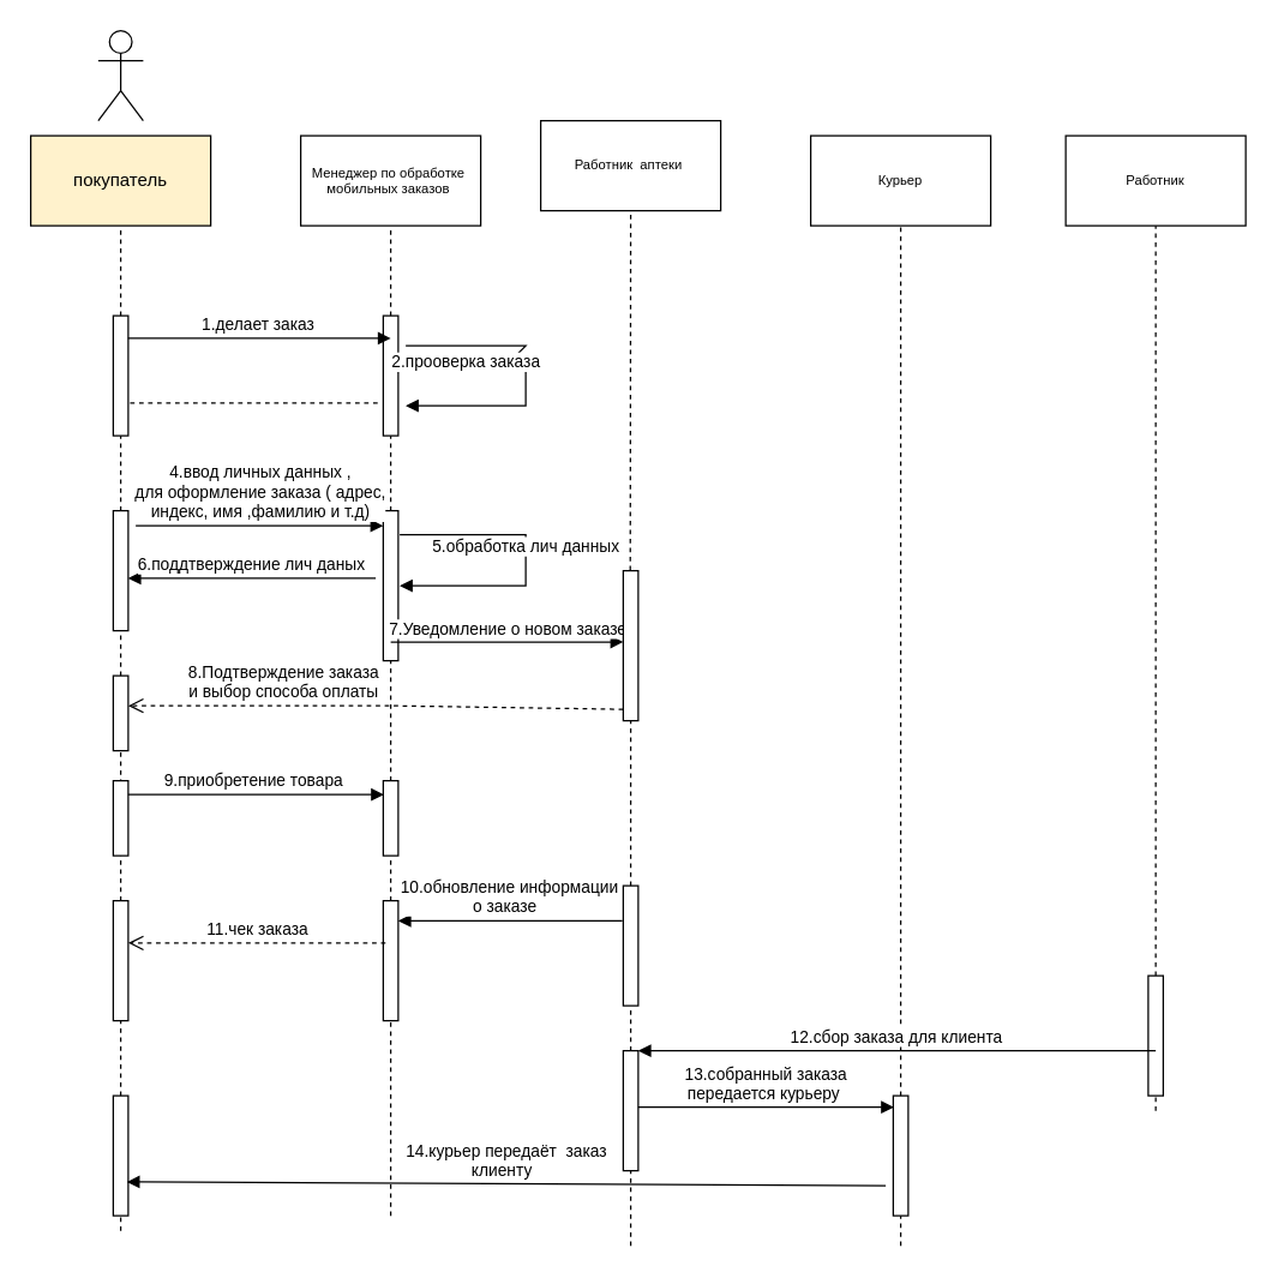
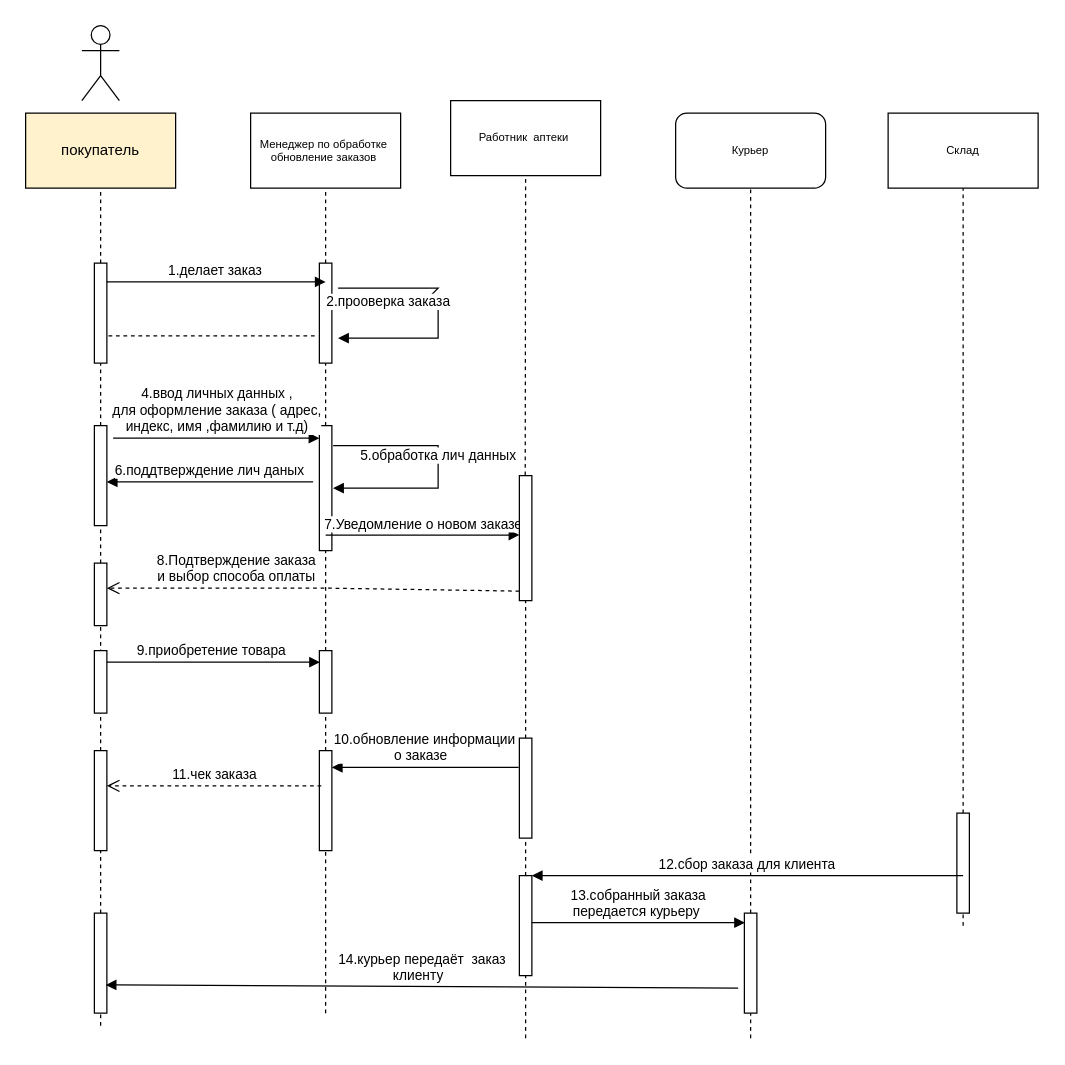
- <mxCell id="4" value="Менеджер по обработке&amp;nbsp;&lt;br&gt;мобильных заказов&amp;nbsp;" style="rounded=0;whiteSpace=wrap;html=1;fontSize=9;fillColor=none;" parent="1" vertex="1"><mxGeometry x="200" y="90" width="120" height="60" as="geometry" /></mxCell>
+ <mxCell id="4" value="Менеджер по обработке&amp;nbsp;&lt;br&gt;обновление заказов&amp;nbsp;" style="rounded=0;whiteSpace=wrap;html=1;fontSize=9;fillColor=none;" parent="1" vertex="1"><mxGeometry x="200" y="90" width="120" height="60" as="geometry" /></mxCell>
- <mxCell id="7" value="Курьер" style="rounded=0;whiteSpace=wrap;html=1;fontSize=9;fillColor=none;" parent="1" vertex="1"><mxGeometry x="540" y="90" width="120" height="60" as="geometry" /></mxCell>
+ <mxCell id="7" value="Курьер" style="whiteSpace=wrap;html=1;fontSize=9;fillColor=none;rounded=1;" parent="1" vertex="1"><mxGeometry x="540" y="90" width="120" height="60" as="geometry" /></mxCell>
- <mxCell id="6" value="Работник" style="rounded=0;whiteSpace=wrap;html=1;fontSize=9;fillColor=none;" parent="1" vertex="1"><mxGeometry x="710" y="90" width="120" height="60" as="geometry" /></mxCell>
+ <mxCell id="6" value="Склад" style="rounded=0;whiteSpace=wrap;html=1;fontSize=9;fillColor=none;" parent="1" vertex="1"><mxGeometry x="710" y="90" width="120" height="60" as="geometry" /></mxCell>
